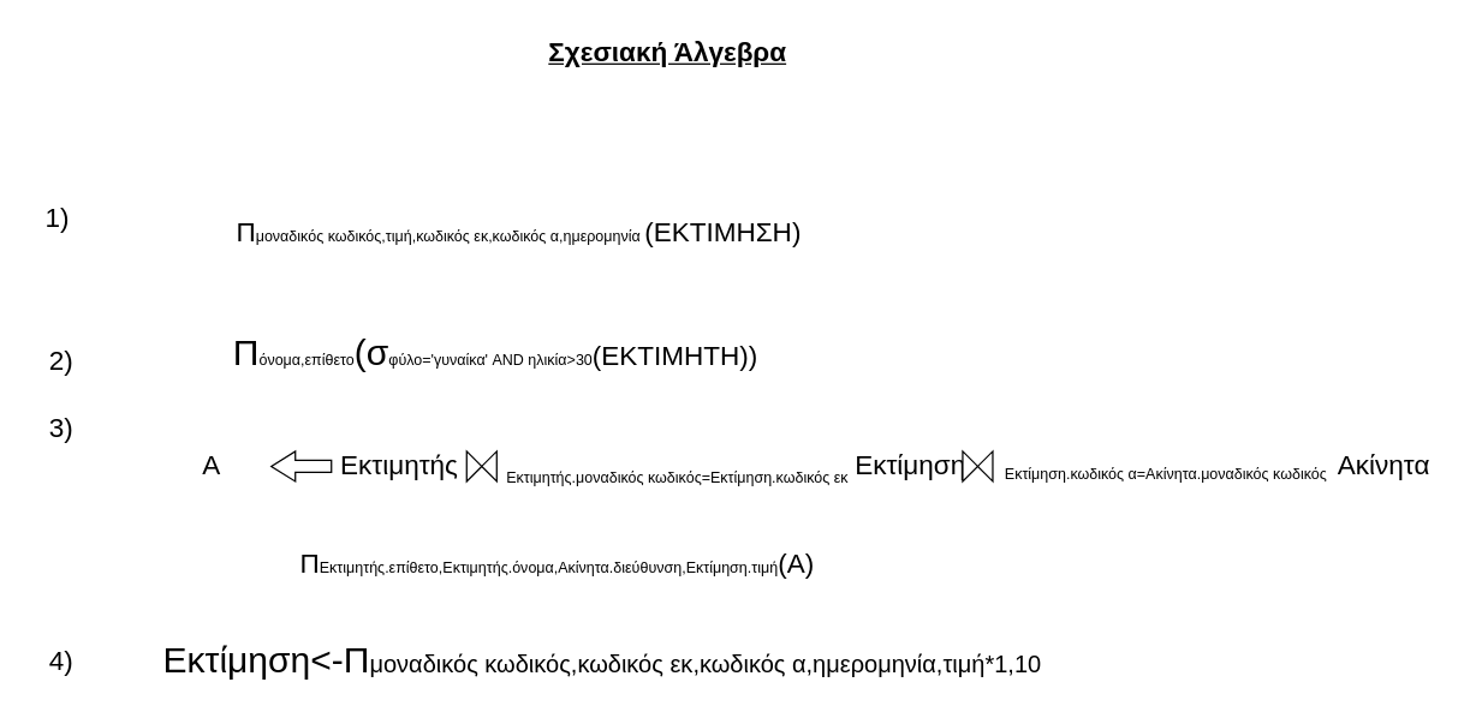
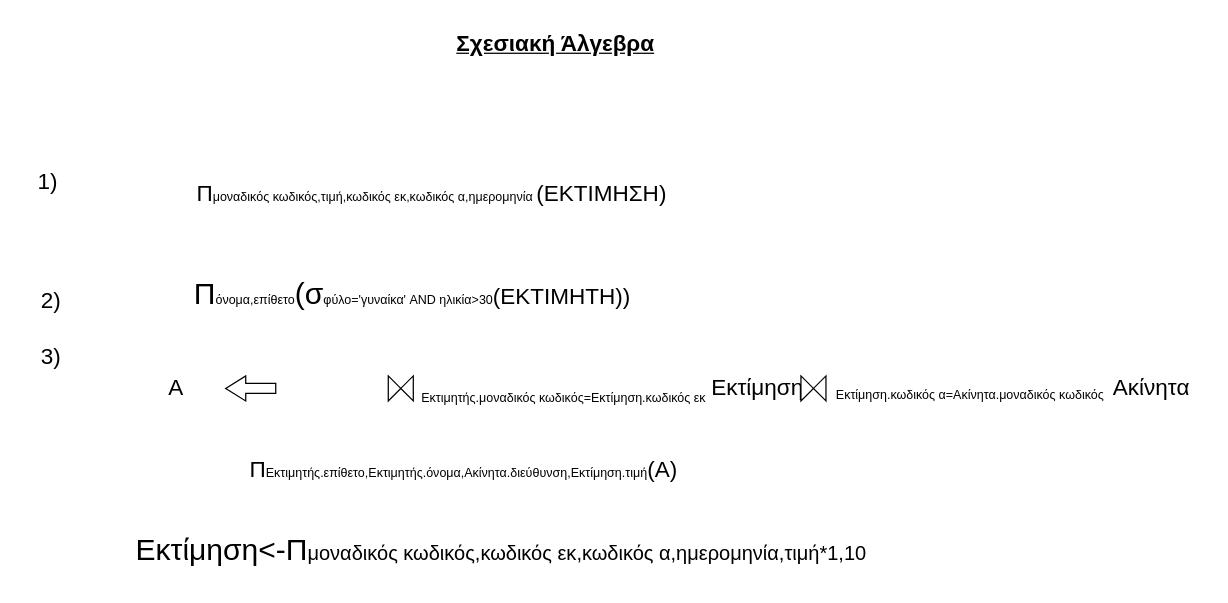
- <mxCell id="11" value="Εκτιμητής" style="text;html=1;align=center;verticalAlign=middle;resizable=0;points=[];autosize=1;strokeColor=none;fillColor=none;fontSize=18;" vertex="1" parent="1"><mxGeometry x="220" y="295" width="90" height="30" as="geometry" /></mxCell>
- <mxCell id="20" value="&lt;font style=&quot;font-size: 18px&quot;&gt;4)&lt;/font&gt;" style="text;html=1;align=center;verticalAlign=middle;resizable=0;points=[];autosize=1;strokeColor=none;fillColor=none;fontSize=10;" vertex="1" parent="1"><mxGeometry x="25" y="430" width="30" height="20" as="geometry" /></mxCell>
